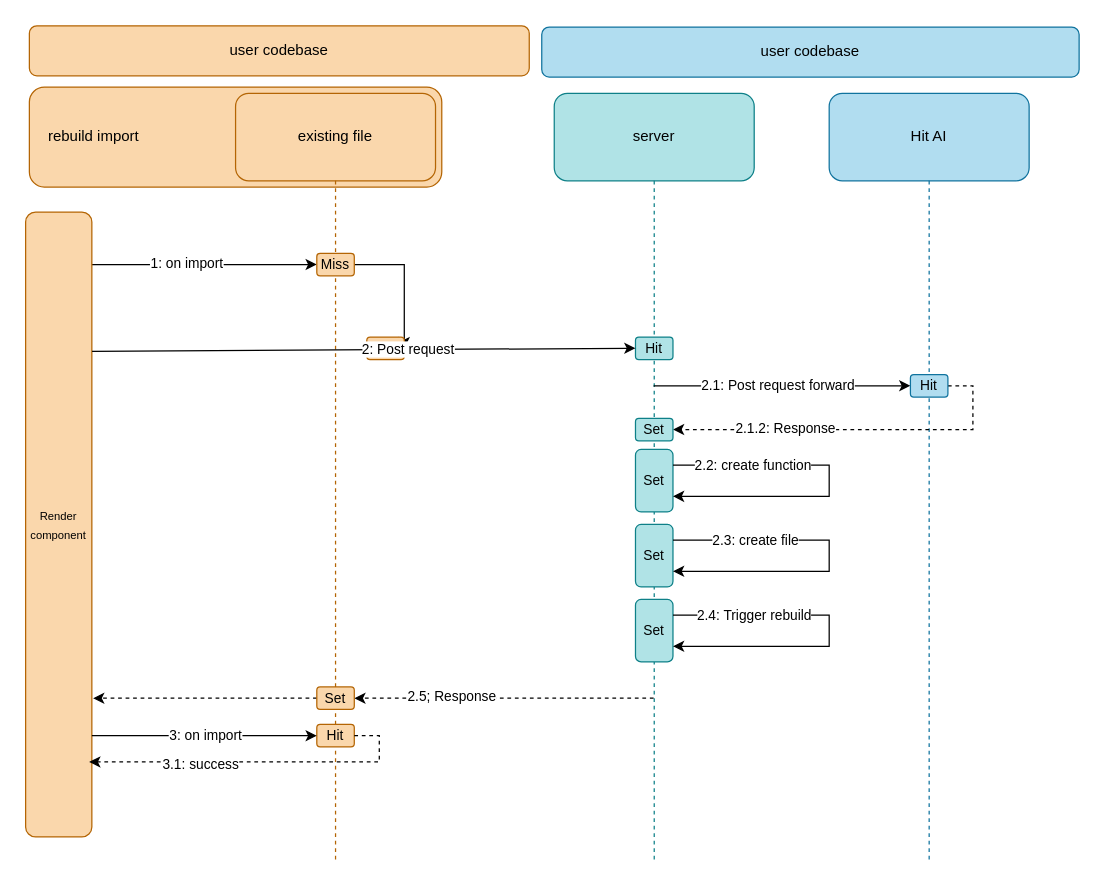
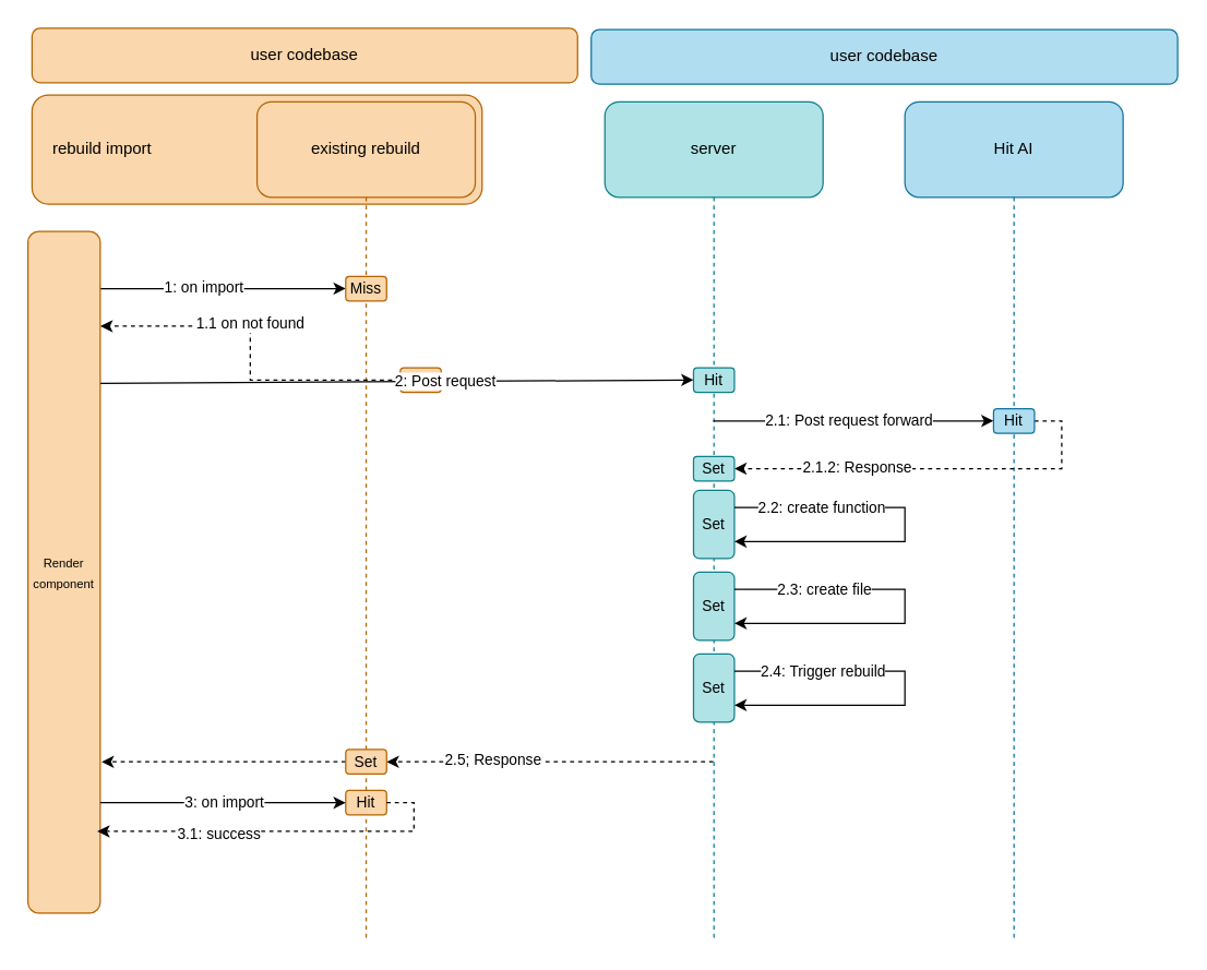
- <mxCell id="4" value="existing file" style="shape=umlLifeline;perimeter=lifelinePerimeter;whiteSpace=wrap;html=1;container=1;dropTarget=0;collapsible=0;recursiveResize=0;outlineConnect=0;portConstraint=eastwest;newEdgeStyle={&quot;edgeStyle&quot;:&quot;elbowEdgeStyle&quot;,&quot;elbow&quot;:&quot;vertical&quot;,&quot;curved&quot;:0,&quot;rounded&quot;:0};fillColor=#fad7ac;strokeColor=#b46504;size=70;rounded=1;strokeWidth=1;" vertex="1" parent="1"><mxGeometry x="188" y="74" width="160" height="615" as="geometry" /></mxCell>
+ <mxCell id="4" value="existing rebuild" style="shape=umlLifeline;perimeter=lifelinePerimeter;whiteSpace=wrap;html=1;container=1;dropTarget=0;collapsible=0;recursiveResize=0;outlineConnect=0;portConstraint=eastwest;newEdgeStyle={&quot;edgeStyle&quot;:&quot;elbowEdgeStyle&quot;,&quot;elbow&quot;:&quot;vertical&quot;,&quot;curved&quot;:0,&quot;rounded&quot;:0};fillColor=#fad7ac;strokeColor=#b46504;size=70;rounded=1;strokeWidth=1;" vertex="1" parent="1"><mxGeometry x="188" y="74" width="160" height="615" as="geometry" /></mxCell>
- <mxCell id="10" style="edgeStyle=orthogonalEdgeStyle;rounded=0;orthogonalLoop=1;jettySize=auto;html=1;exitX=1;exitY=0.5;exitDx=0;exitDy=0;entryX=1;entryY=0.5;entryDx=0;entryDy=0;" edge="1" parent="1" source="11" target="12"><mxGeometry relative="1" as="geometry"><Array as="points"><mxPoint x="323" y="211" /><mxPoint x="323" y="238" /></Array></mxGeometry></mxCell>
+ <mxCell id="13" style="edgeStyle=orthogonalEdgeStyle;rounded=0;orthogonalLoop=1;jettySize=auto;html=1;exitX=0;exitY=0.5;exitDx=0;exitDy=0;entryX=1.003;entryY=0.139;entryDx=0;entryDy=0;entryPerimeter=0;dashed=1;" edge="1" parent="1" source="12" target="9"><mxGeometry relative="1" as="geometry" /></mxCell>
+ <mxCell id="14" value="1.1 on not found" style="edgeLabel;html=1;align=center;verticalAlign=middle;resizable=0;points=[];" vertex="1" connectable="0" parent="13"><mxGeometry x="0.293" y="1" relative="1" as="geometry"><mxPoint x="18" y="-3" as="offset" /></mxGeometry></mxCell>
